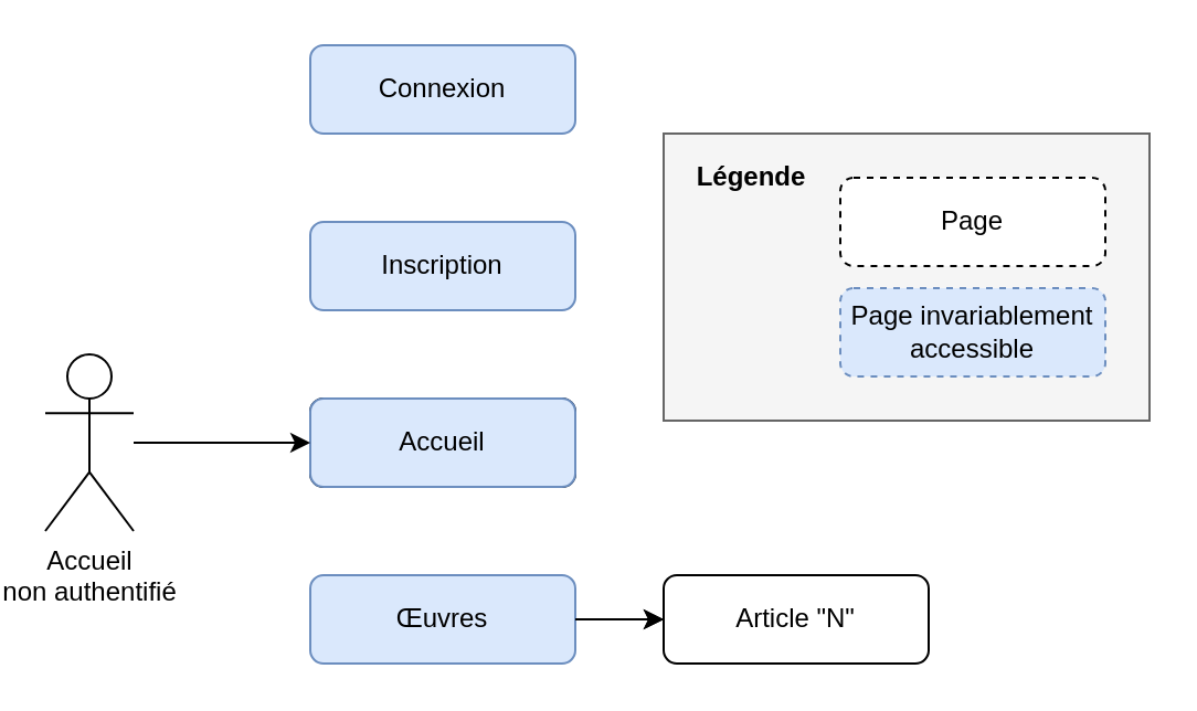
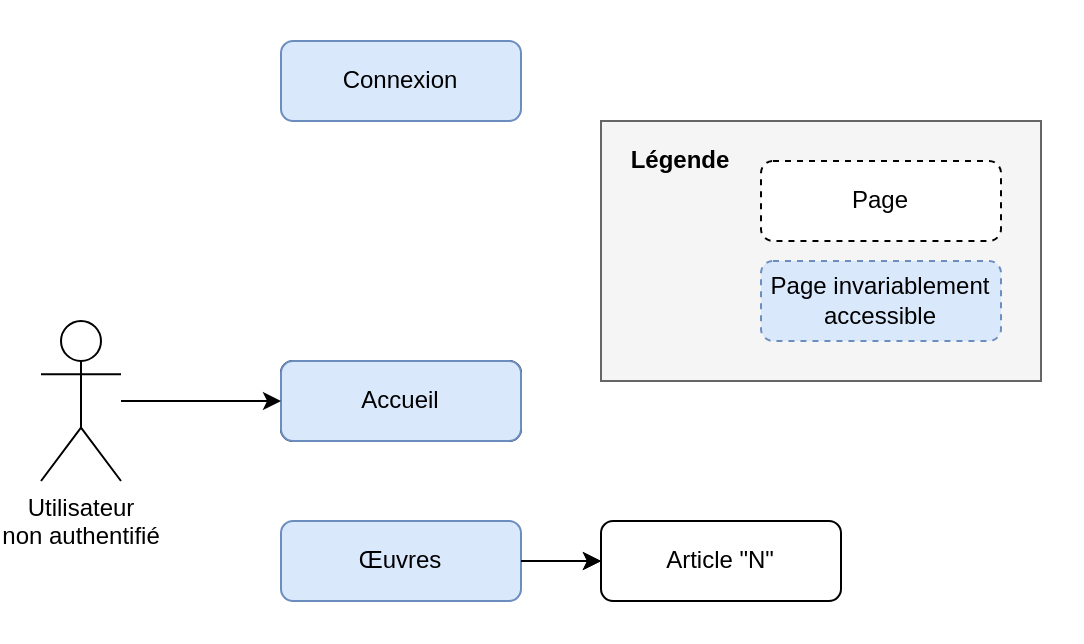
- <mxCell id="4" value="Inscription" style="rounded=1;whiteSpace=wrap;html=1;fillColor=#dae8fc;strokeColor=#6c8ebf;" parent="1" vertex="1"><mxGeometry x="140" y="100" width="120" height="40" as="geometry" /></mxCell>
- <mxCell id="15" value="Accueil&lt;br&gt;non authentifié" style="shape=umlActor;verticalLabelPosition=bottom;labelBackgroundColor=#ffffff;verticalAlign=top;html=1;" parent="1" vertex="1"><mxGeometry x="20" y="160" width="40" height="80" as="geometry" /></mxCell>
+ <mxCell id="15" value="Utilisateur&lt;br&gt;non authentifié" style="shape=umlActor;verticalLabelPosition=bottom;labelBackgroundColor=#ffffff;verticalAlign=top;html=1;" parent="1" vertex="1"><mxGeometry x="20" y="160" width="40" height="80" as="geometry" /></mxCell>
